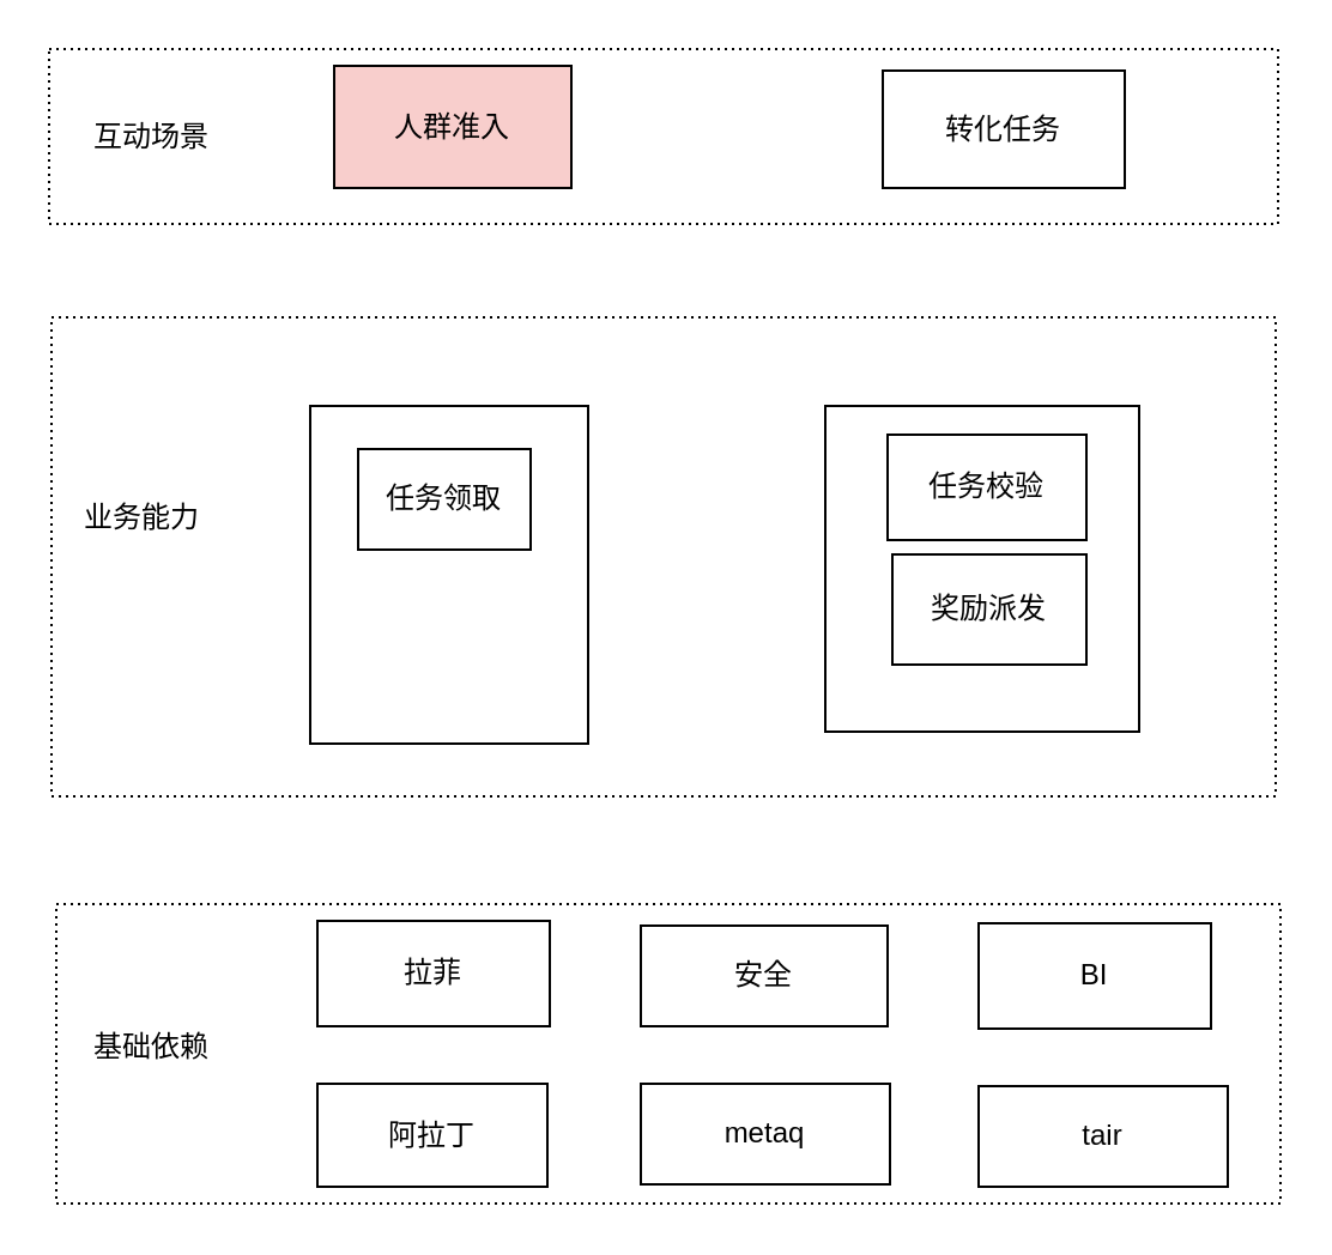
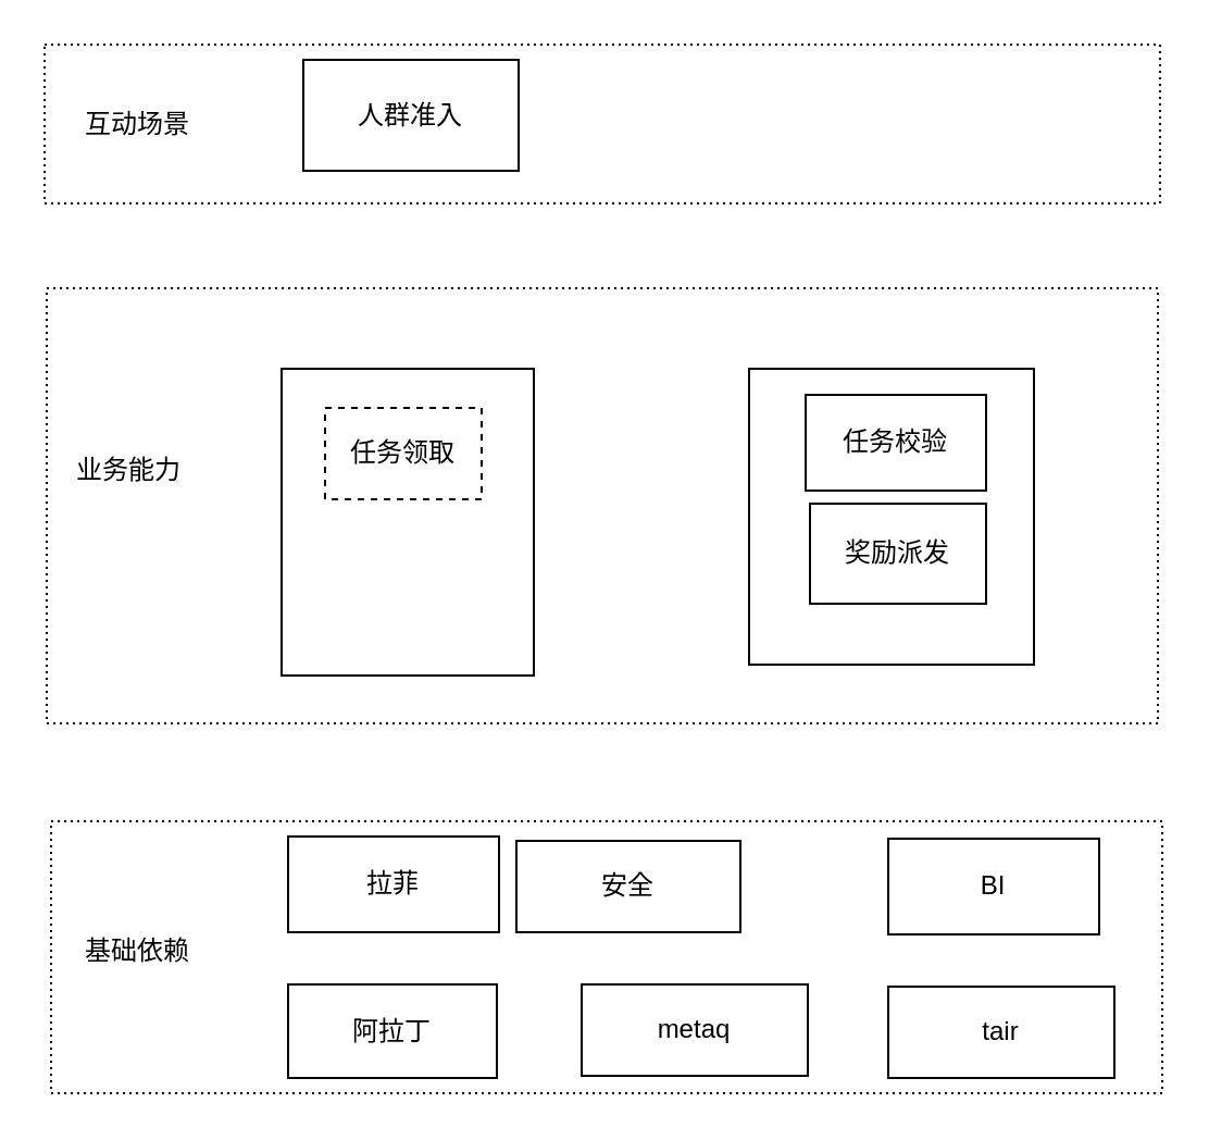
- <mxCell id="4" value="人群准入" style="rounded=0;whiteSpace=wrap;html=1;fillColor=#f8cecc;" vertex="1" parent="1"><mxGeometry x="139" y="27" width="99" height="51" as="geometry" /></mxCell>
+ <mxCell id="4" value="人群准入" style="rounded=0;whiteSpace=wrap;html=1;" vertex="1" parent="1"><mxGeometry x="139" y="27" width="99" height="51" as="geometry" /></mxCell>
- <mxCell id="5" value="转化任务" style="rounded=0;whiteSpace=wrap;html=1;" vertex="1" parent="1"><mxGeometry x="368" y="29" width="101" height="49" as="geometry" /></mxCell>
- <mxCell id="8" value="任务领取" style="rounded=0;whiteSpace=wrap;html=1;" vertex="1" parent="1"><mxGeometry x="149" y="187" width="72" height="42" as="geometry" /></mxCell>
+ <mxCell id="8" value="任务领取" style="rounded=0;whiteSpace=wrap;html=1;dashed=1;" vertex="1" parent="1"><mxGeometry x="149" y="187" width="72" height="42" as="geometry" /></mxCell>
- <mxCell id="13" value="安全" style="rounded=0;whiteSpace=wrap;html=1;" vertex="1" parent="1"><mxGeometry x="267" y="386" width="103" height="42" as="geometry" /></mxCell>
+ <mxCell id="13" value="安全" style="rounded=0;whiteSpace=wrap;html=1;" vertex="1" parent="1"><mxGeometry x="237" y="386" width="103" height="42" as="geometry" /></mxCell>
